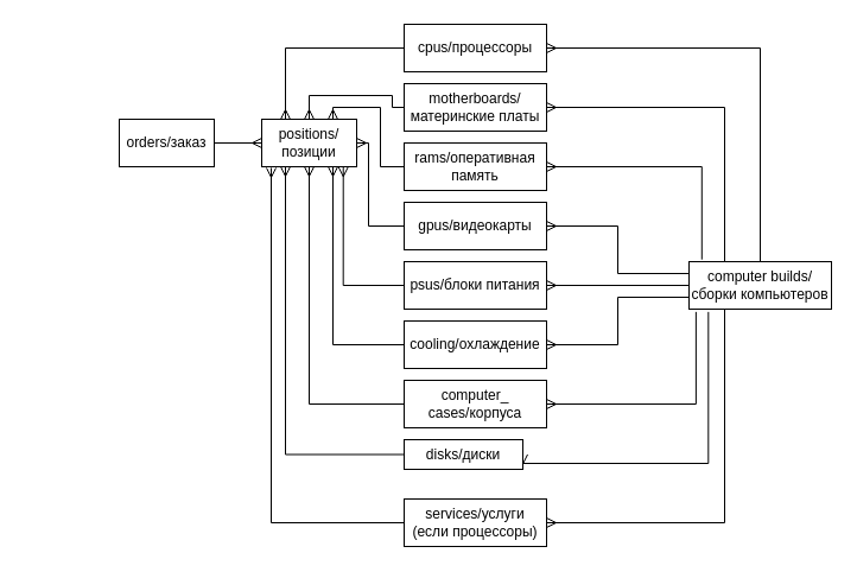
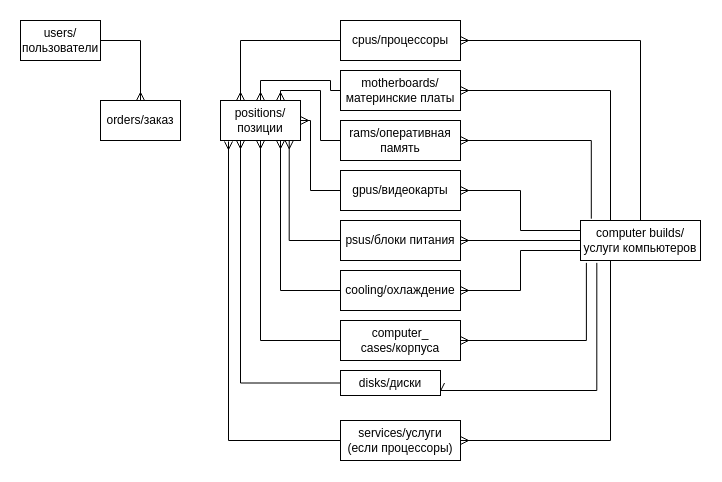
+ <mxCell id="3" value="users/пользователи" style="rounded=0;whiteSpace=wrap;html=1;" vertex="1" parent="1"><mxGeometry x="20" width="80" height="40" as="geometry" y="20" /></mxCell>
+ <mxCell id="2" style="edgeStyle=orthogonalEdgeStyle;rounded=0;orthogonalLoop=1;jettySize=auto;html=1;exitX=1;exitY=0.5;exitDx=0;exitDy=0;entryX=0.5;entryY=0;entryDx=0;entryDy=0;endArrow=ERmany;endFill=0;" edge="1" parent="1" source="3" target="5"><mxGeometry relative="1" as="geometry" /></mxCell>
- <mxCell id="4" style="edgeStyle=orthogonalEdgeStyle;rounded=0;orthogonalLoop=1;jettySize=auto;html=1;exitX=1;exitY=0.5;exitDx=0;exitDy=0;entryX=0;entryY=0.5;entryDx=0;entryDy=0;endArrow=ERmany;endFill=0;" edge="1" parent="1" source="5" target="6"><mxGeometry relative="1" as="geometry" /></mxCell>
- <mxCell id="34" value="computer builds/сборки компьютеров" style="rounded=0;whiteSpace=wrap;html=1;" vertex="1" parent="1"><mxGeometry x="580" y="220" width="120" height="40" as="geometry" /></mxCell>
+ <mxCell id="34" value="computer builds/услуги компьютеров" style="rounded=0;whiteSpace=wrap;html=1;" vertex="1" parent="1"><mxGeometry x="580" y="220" width="120" height="40" as="geometry" /></mxCell>
